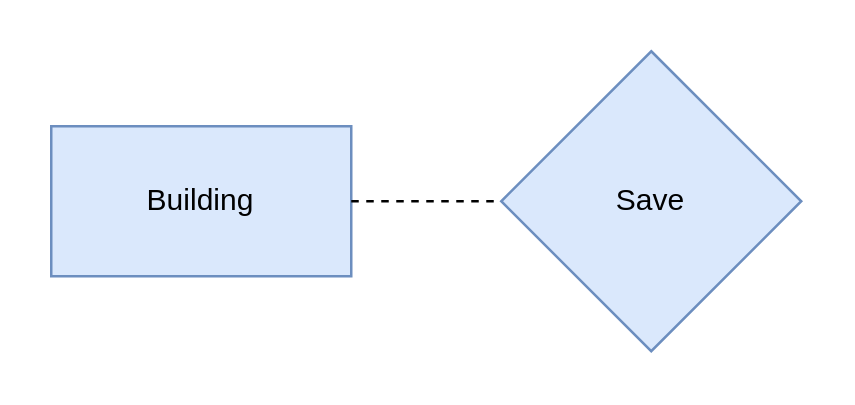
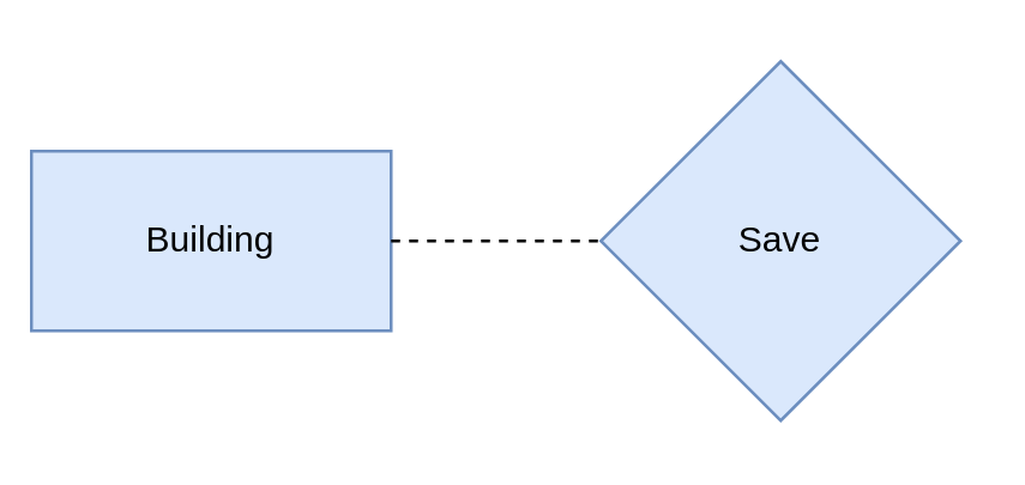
- <mxCell id="3" value="Building" style="rounded=0;whiteSpace=wrap;html=1;fillColor=#dae8fc;strokeColor=#6c8ebf;" parent="1" vertex="1"><mxGeometry x="20" y="50" width="120" height="60" as="geometry" /></mxCell>
+ <mxCell id="3" value="Building" style="rounded=0;whiteSpace=wrap;html=1;fillColor=#dae8fc;strokeColor=#6c8ebf;" parent="1" vertex="1"><mxGeometry x="10" y="50" width="120" height="60" as="geometry" /></mxCell>
